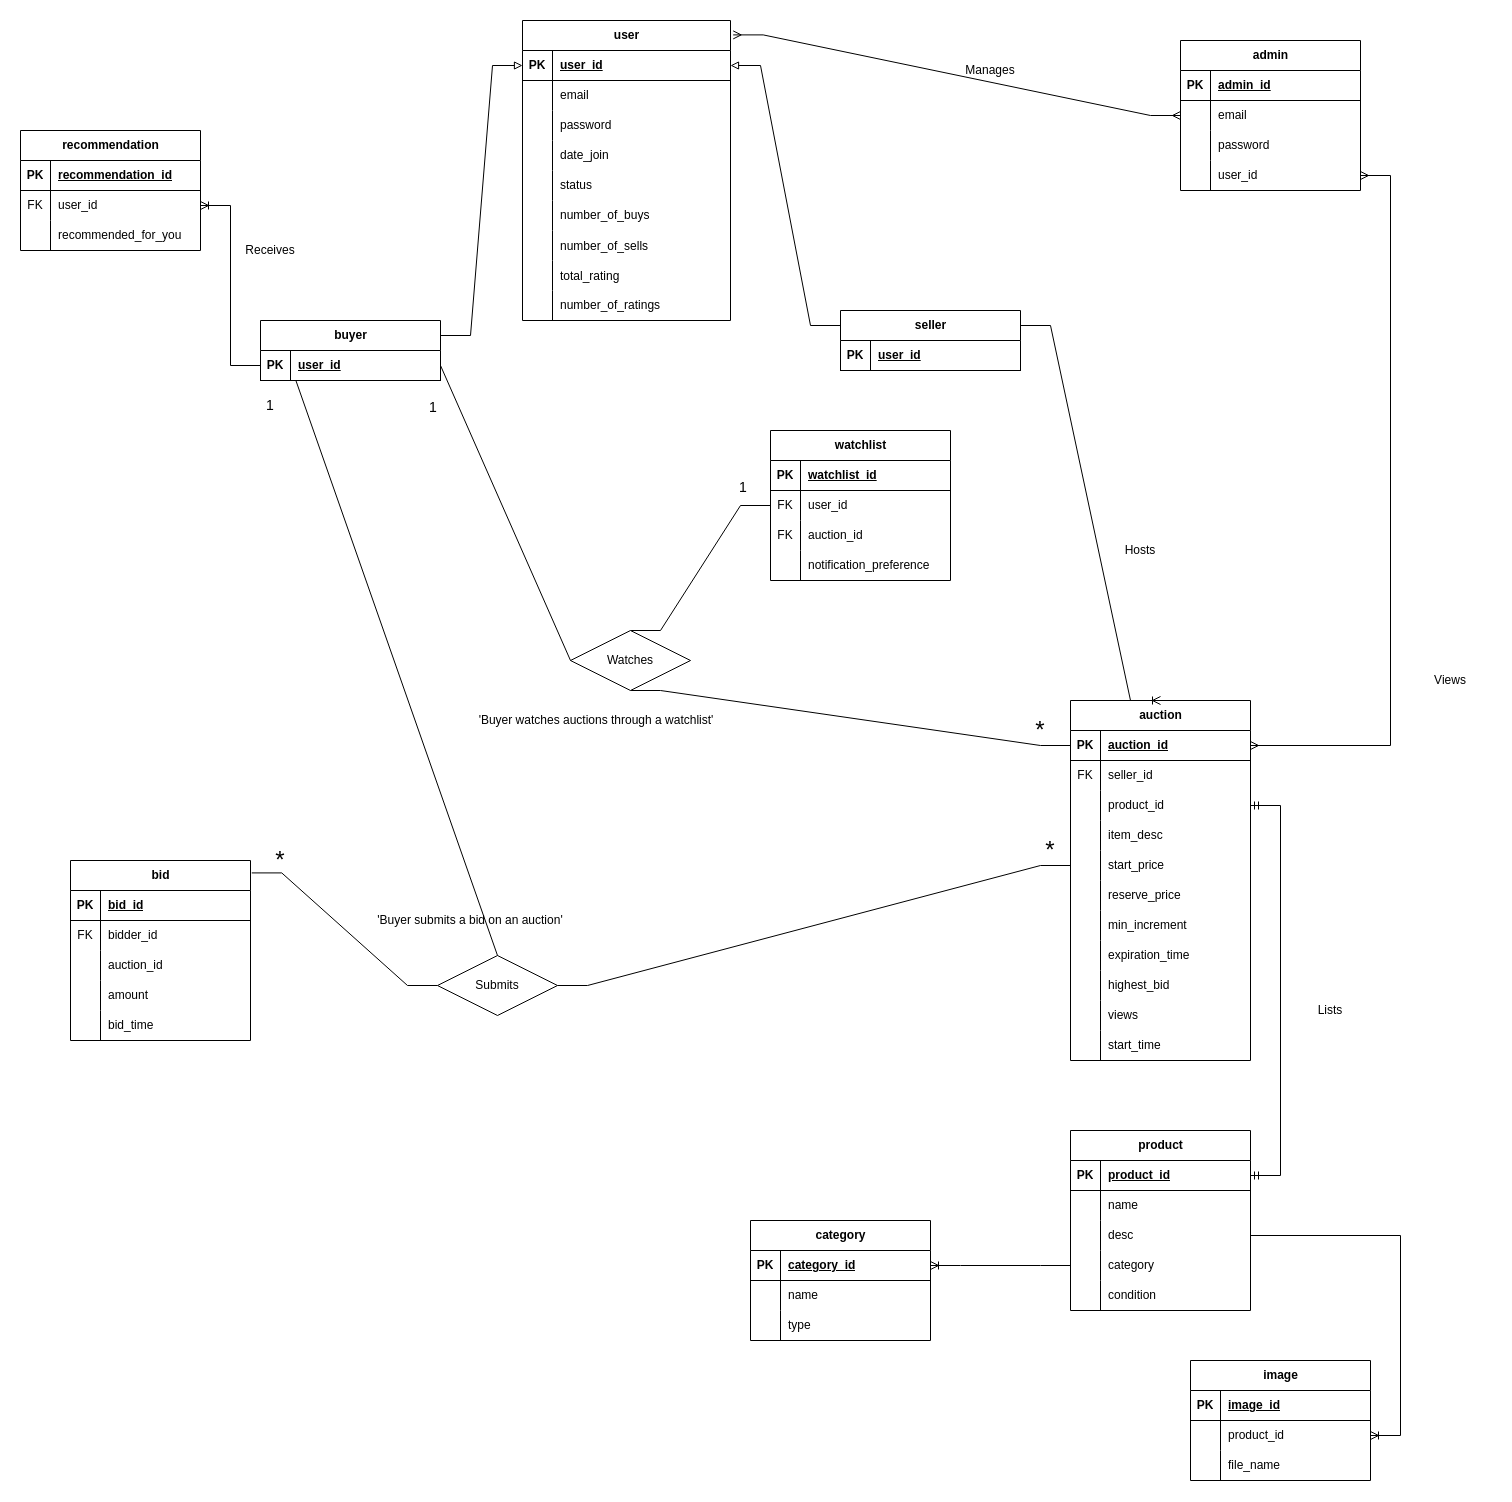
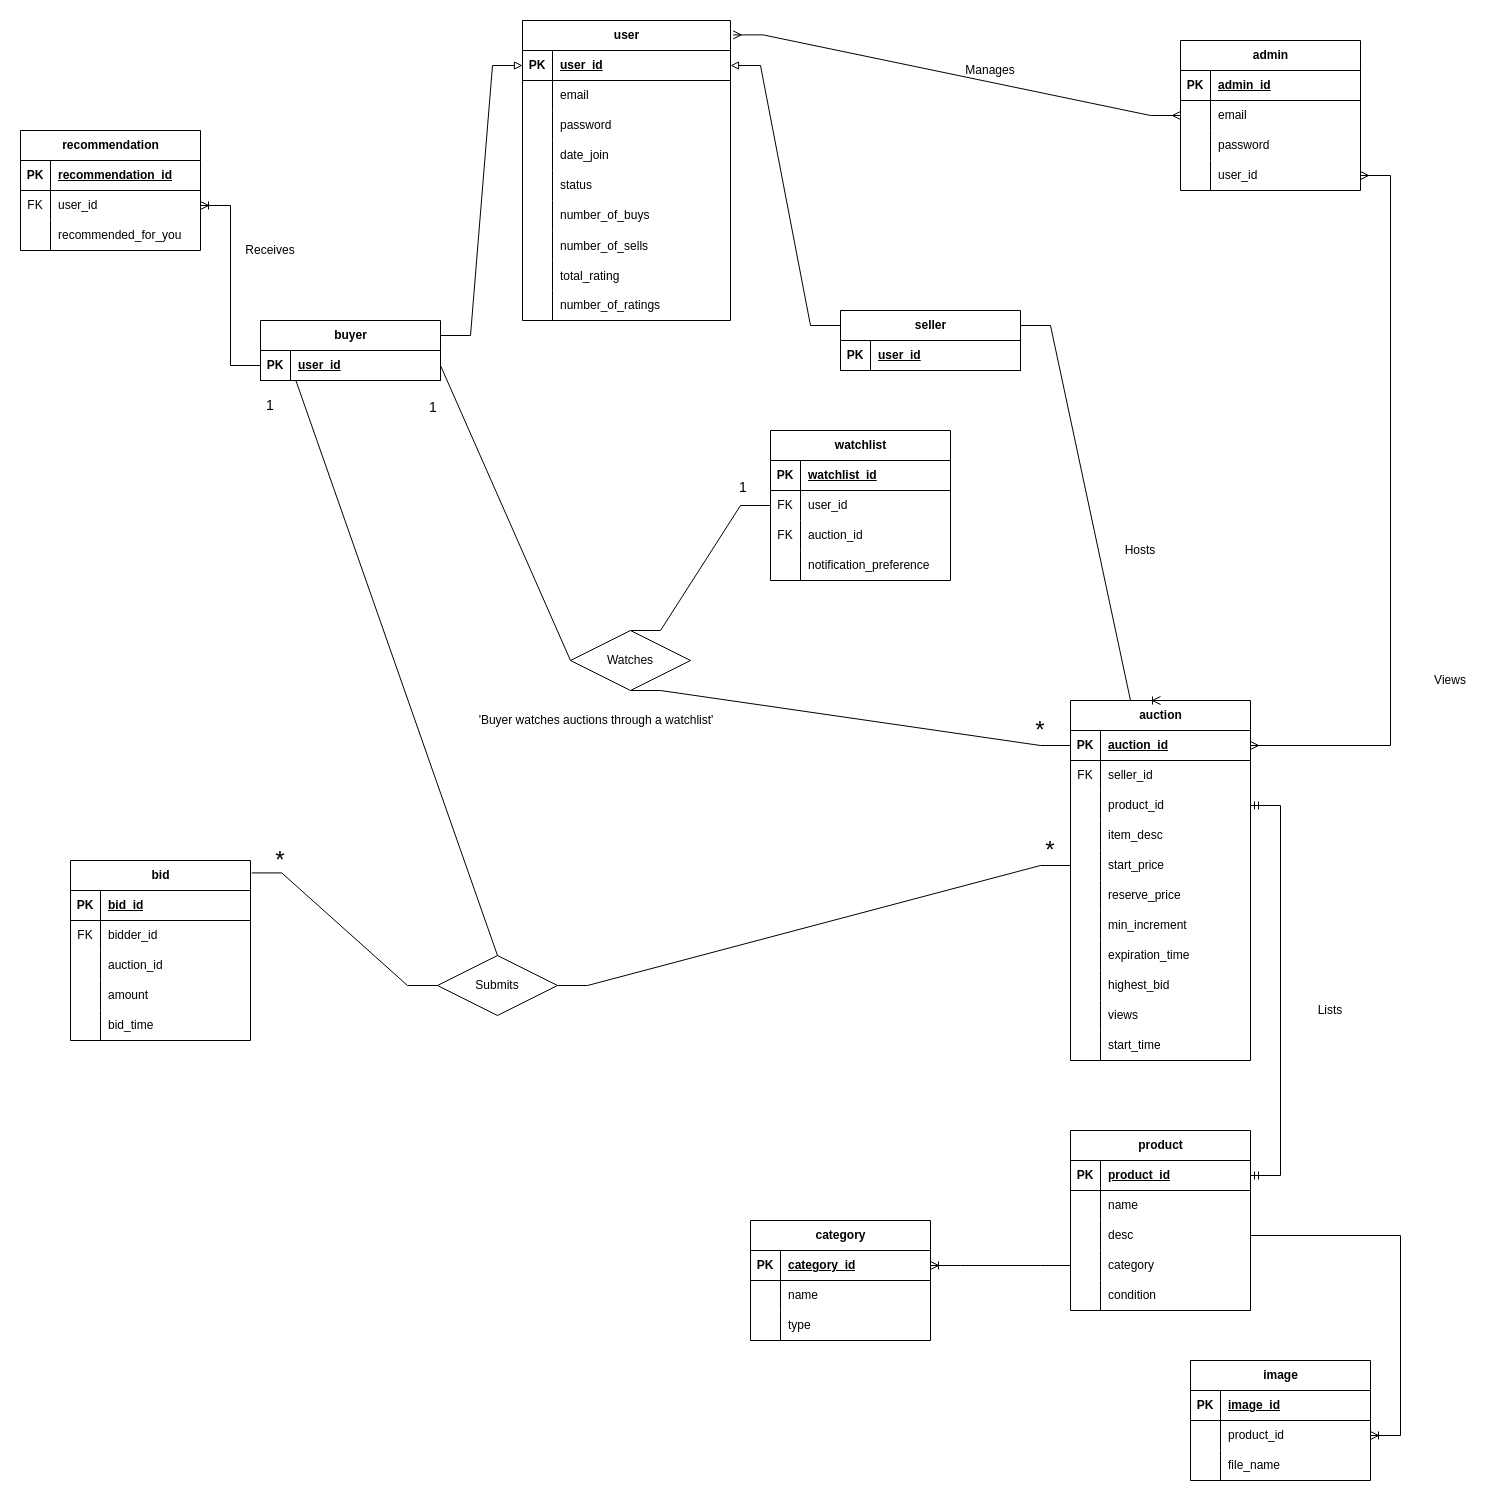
- <mxCell id="182" value="'Buyer submits a bid on an auction'" style="text;strokeColor=none;align=center;fillColor=none;html=1;verticalAlign=middle;whiteSpace=wrap;rounded=0;" vertex="1" parent="1"><mxGeometry x="350" y="900" width="240" height="40" as="geometry" /></mxCell>
